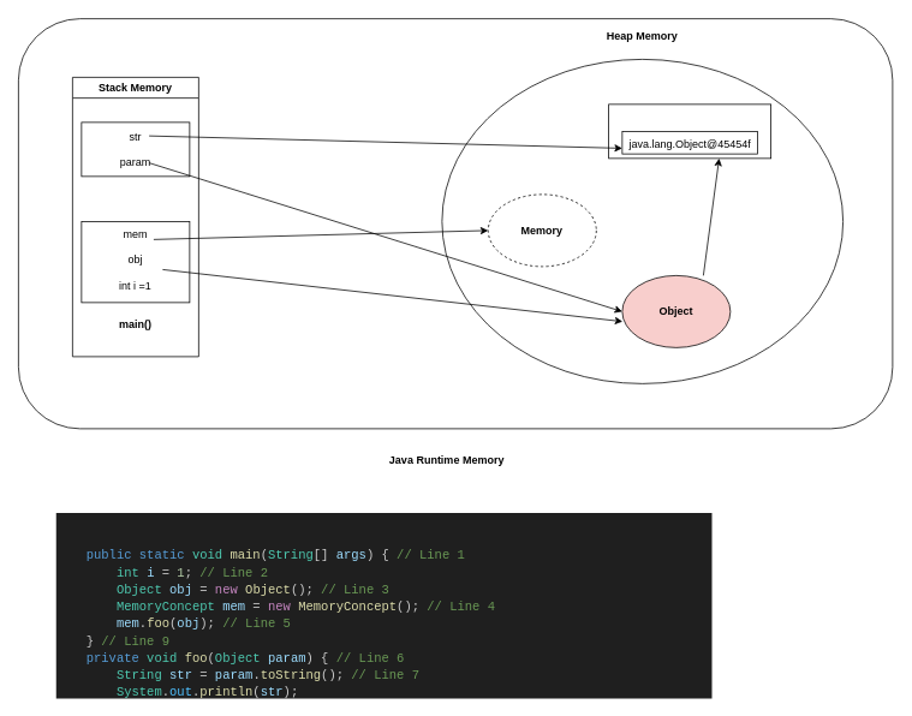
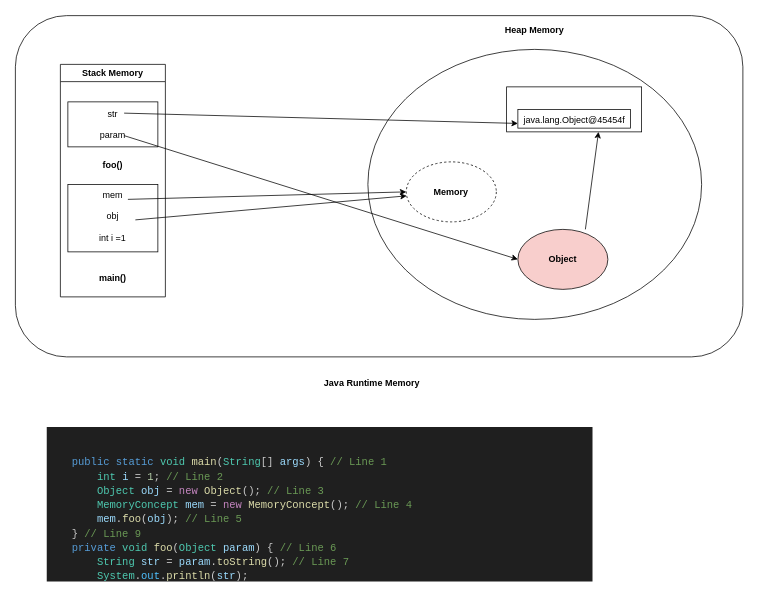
+ <mxCell id="9" value="foo()" style="text;html=1;align=center;verticalAlign=middle;whiteSpace=wrap;rounded=0;fontStyle=1" vertex="1" parent="4"><mxGeometry x="40" y="120" width="60" height="30" as="geometry" /></mxCell>
- <mxCell id="21" value="" style="endArrow=classic;html=1;rounded=0;entryX=0.003;entryY=0.638;entryDx=0;entryDy=0;entryPerimeter=0;" edge="1" parent="1" source="7" target="17"><mxGeometry width="50" height="50" relative="1" as="geometry"><mxPoint x="450" y="385" as="sourcePoint" /><mxPoint x="500" y="335" as="targetPoint" /></mxGeometry></mxCell>
+ <mxCell id="21" value="" style="endArrow=classic;html=1;rounded=0;" edge="1" parent="1" source="7" target="16"><mxGeometry width="50" height="50" relative="1" as="geometry"><mxPoint x="450" y="385" as="sourcePoint" /><mxPoint x="500" y="335" as="targetPoint" /></mxGeometry></mxCell>
- <mxCell id="6" value="main()" style="text;html=1;align=center;verticalAlign=middle;whiteSpace=wrap;rounded=0;fontStyle=1" vertex="1" parent="4"><mxGeometry x="40" y="260" width="60" height="30" as="geometry" /></mxCell>
+ <mxCell id="6" value="main()" style="text;html=1;align=center;verticalAlign=middle;whiteSpace=wrap;rounded=0;fontStyle=1" vertex="1" parent="4"><mxGeometry x="40" y="270" width="60" height="30" as="geometry" /></mxCell>
